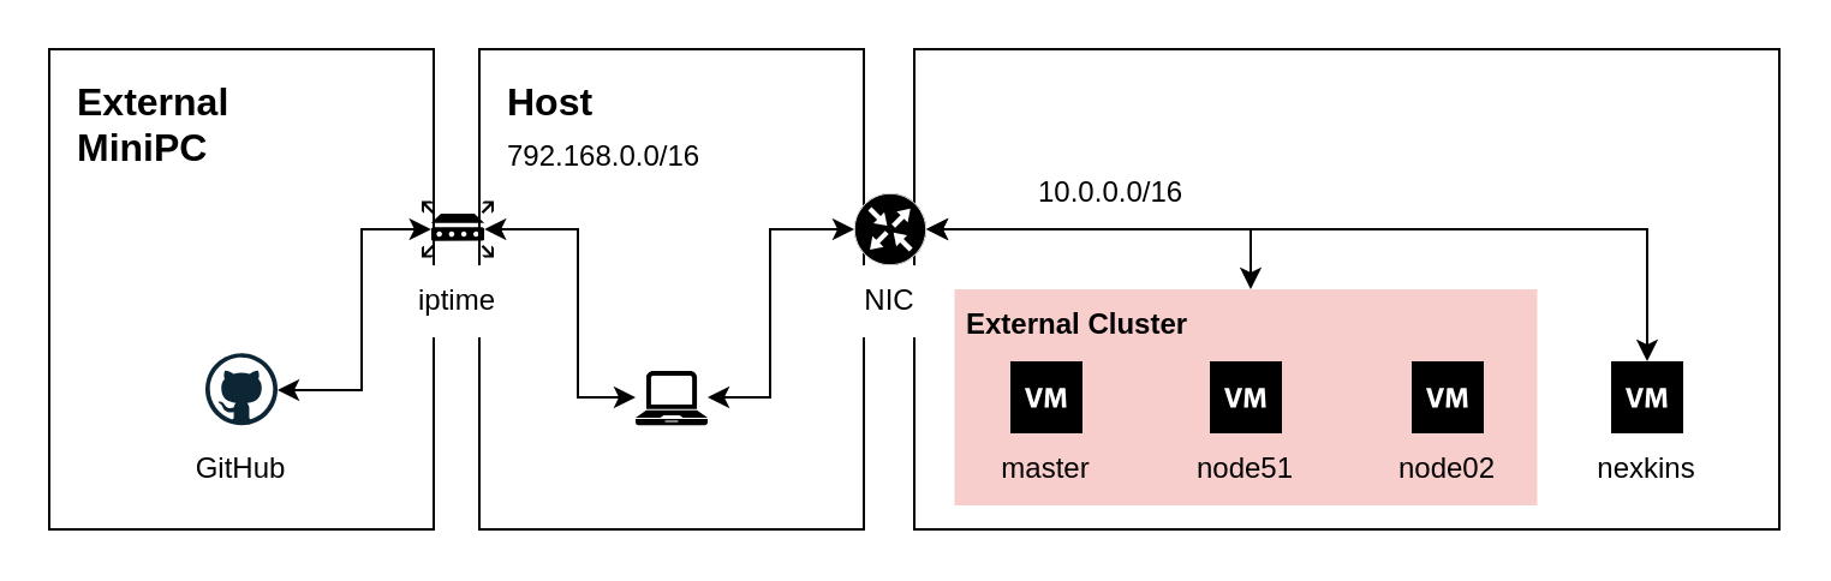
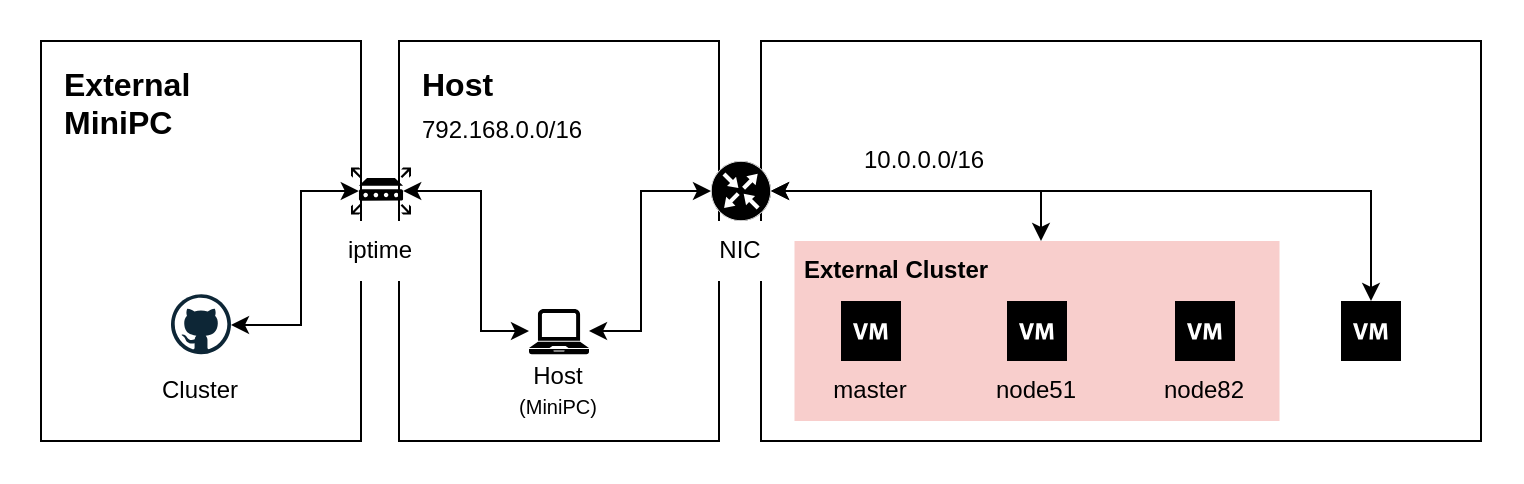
- <mxCell id="30" value="GitHub" style="text;html=1;align=center;verticalAlign=middle;whiteSpace=wrap;rounded=0;fillColor=default;" vertex="1" parent="1"><mxGeometry x="60" y="180" width="80" height="30" as="geometry" /></mxCell>
+ <mxCell id="30" value="Cluster" style="text;html=1;align=center;verticalAlign=middle;whiteSpace=wrap;rounded=0;fillColor=default;" vertex="1" parent="1"><mxGeometry x="60" y="180" width="80" height="30" as="geometry" /></mxCell>
+ <mxCell id="9" value="Host&lt;br&gt;&lt;font style=&quot;font-size: 10px;&quot;&gt;(MiniPC)&lt;/font&gt;" style="text;html=1;align=center;verticalAlign=middle;whiteSpace=wrap;rounded=0;" vertex="1" parent="1"><mxGeometry x="239" y="180" width="80" height="30" as="geometry" /></mxCell>
- <mxCell id="20" value="node02" style="text;html=1;align=center;verticalAlign=middle;whiteSpace=wrap;rounded=0;container=0;" vertex="1" parent="1"><mxGeometry x="562" y="180" width="80" height="30" as="geometry" /></mxCell>
+ <mxCell id="20" value="node82" style="text;html=1;align=center;verticalAlign=middle;whiteSpace=wrap;rounded=0;container=0;" vertex="1" parent="1"><mxGeometry x="562" y="180" width="80" height="30" as="geometry" /></mxCell>
- <mxCell id="22" value="nexkins" style="text;html=1;align=center;verticalAlign=middle;whiteSpace=wrap;rounded=0;container=0;" vertex="1" parent="1"><mxGeometry x="645" y="180" width="80" height="30" as="geometry" /></mxCell>
